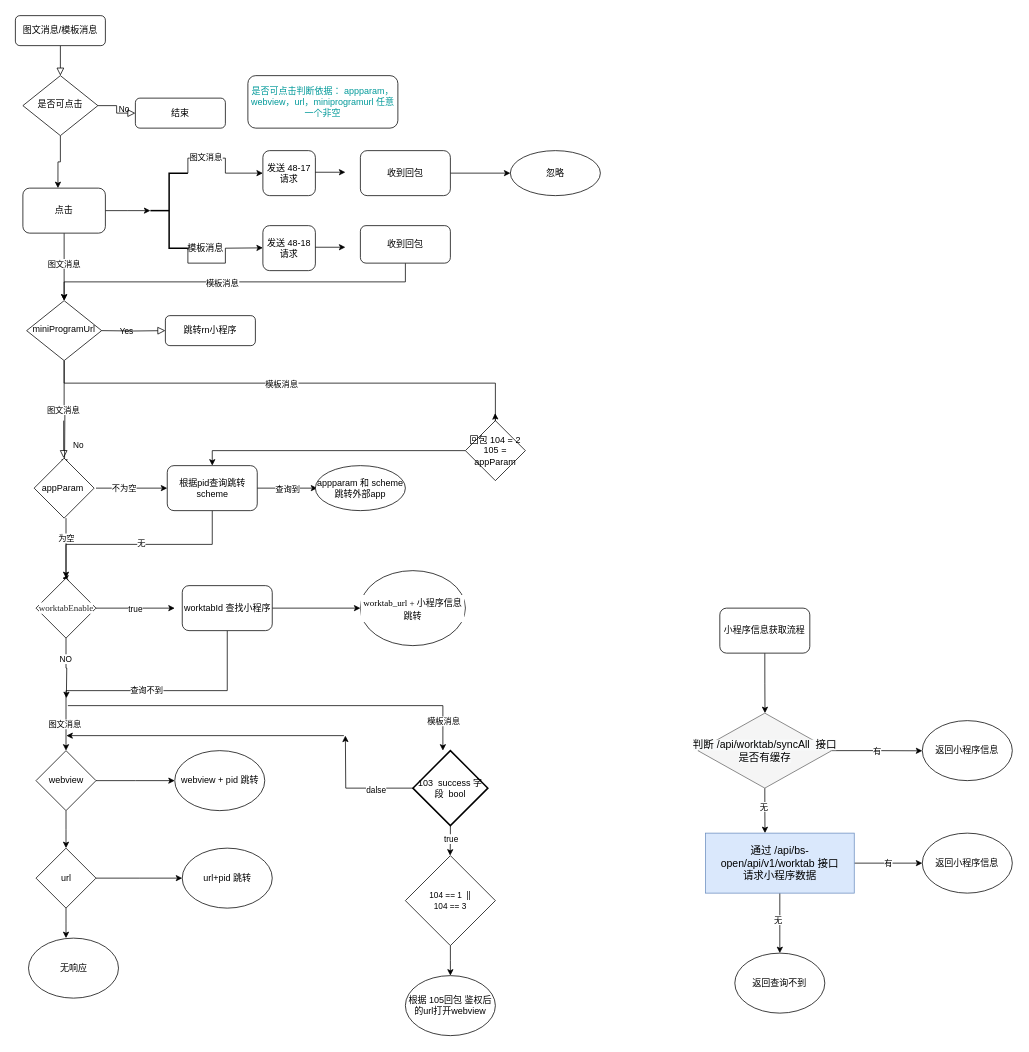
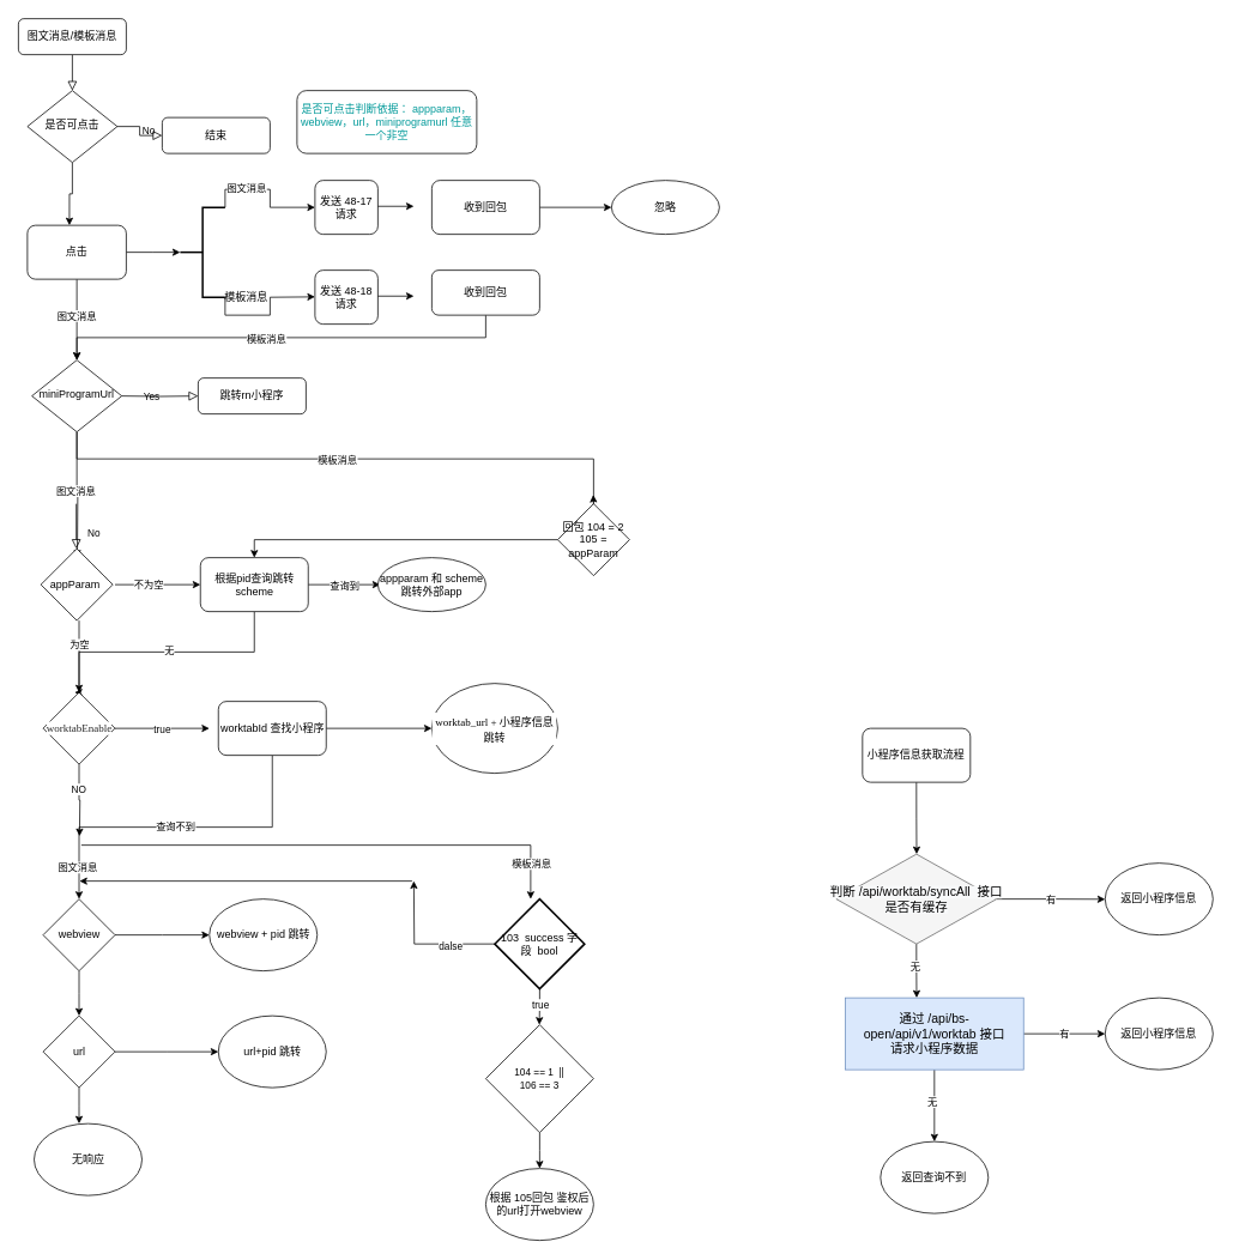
- <mxCell id="90" value="&lt;span style=&quot;font-size: 11px ; background-color: rgb(255 , 255 , 255)&quot;&gt;104 == 1&amp;nbsp; || &lt;br&gt;104 == 3&lt;/span&gt;" style="rhombus;whiteSpace=wrap;html=1;fontColor=#000000;" vertex="1" parent="1"><mxGeometry x="540" y="1140" width="120" height="120" as="geometry" /></mxCell>
+ <mxCell id="90" value="&lt;span style=&quot;font-size: 11px ; background-color: rgb(255 , 255 , 255)&quot;&gt;104 == 1&amp;nbsp; || &lt;br&gt;106 == 3&lt;/span&gt;" style="rhombus;whiteSpace=wrap;html=1;fontColor=#000000;" vertex="1" parent="1"><mxGeometry x="540" y="1140" width="120" height="120" as="geometry" /></mxCell>
